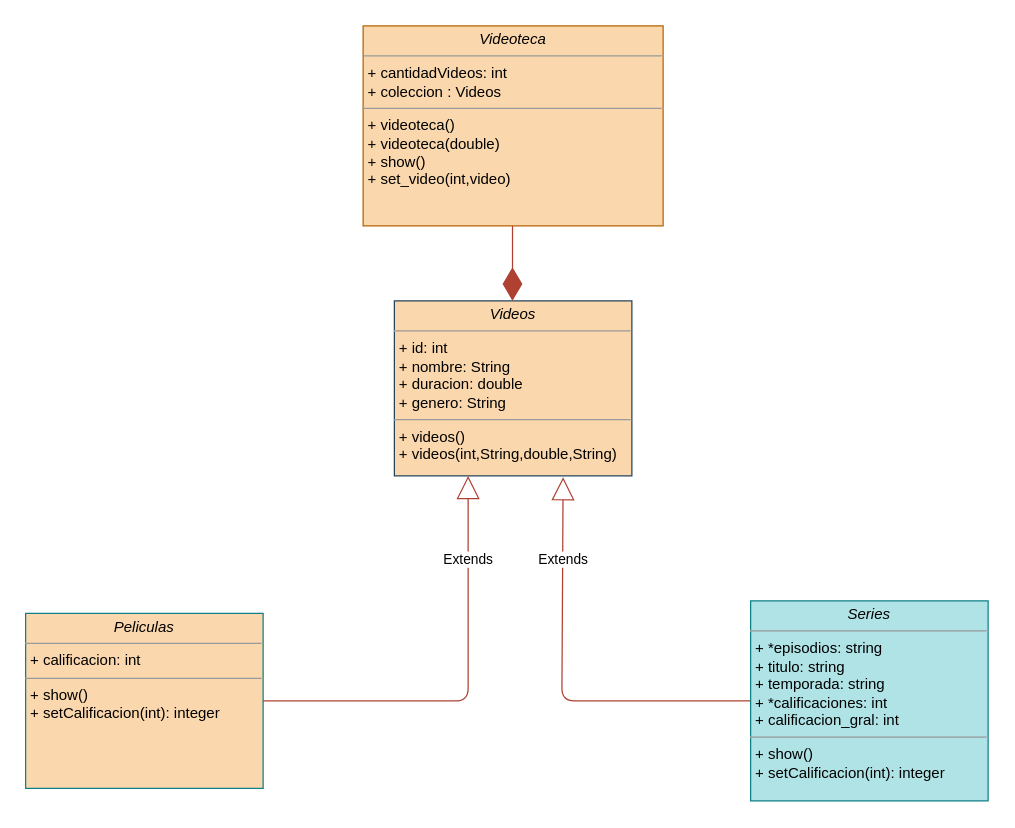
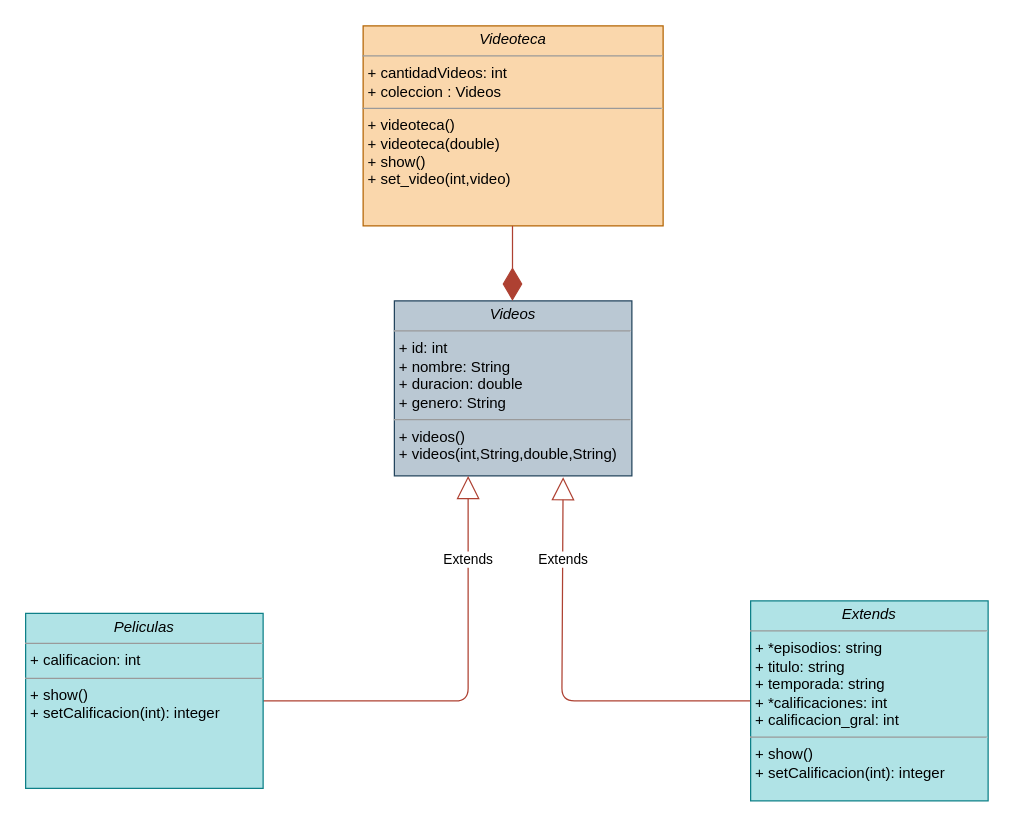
- <mxCell id="3" value="&lt;p style=&quot;margin: 0px ; margin-top: 4px ; text-align: center&quot;&gt;&lt;i&gt;Videos&lt;/i&gt;&lt;/p&gt;&lt;hr size=&quot;1&quot;&gt;&lt;p style=&quot;margin: 0px ; margin-left: 4px&quot;&gt;+ id: int&lt;/p&gt;&lt;p style=&quot;margin: 0px ; margin-left: 4px&quot;&gt;+ nombre: String&lt;/p&gt;&lt;p style=&quot;margin: 0px ; margin-left: 4px&quot;&gt;+ duracion: double&lt;/p&gt;&lt;p style=&quot;margin: 0px ; margin-left: 4px&quot;&gt;+ genero: String&amp;nbsp;&lt;/p&gt;&lt;hr size=&quot;1&quot;&gt;&lt;p style=&quot;margin: 0px ; margin-left: 4px&quot;&gt;+ videos()&lt;br&gt;&lt;/p&gt;&lt;p style=&quot;margin: 0px ; margin-left: 4px&quot;&gt;+ videos(int,String,double,String)&lt;/p&gt;" style="verticalAlign=top;align=left;overflow=fill;fontSize=12;fontFamily=Helvetica;html=1;fillColor=#fad7ac;strokeColor=#23445d;" parent="1" vertex="1"><mxGeometry x="315" y="240" width="190" height="140" as="geometry" /></mxCell>
+ <mxCell id="3" value="&lt;p style=&quot;margin: 0px ; margin-top: 4px ; text-align: center&quot;&gt;&lt;i&gt;Videos&lt;/i&gt;&lt;/p&gt;&lt;hr size=&quot;1&quot;&gt;&lt;p style=&quot;margin: 0px ; margin-left: 4px&quot;&gt;+ id: int&lt;/p&gt;&lt;p style=&quot;margin: 0px ; margin-left: 4px&quot;&gt;+ nombre: String&lt;/p&gt;&lt;p style=&quot;margin: 0px ; margin-left: 4px&quot;&gt;+ duracion: double&lt;/p&gt;&lt;p style=&quot;margin: 0px ; margin-left: 4px&quot;&gt;+ genero: String&amp;nbsp;&lt;/p&gt;&lt;hr size=&quot;1&quot;&gt;&lt;p style=&quot;margin: 0px ; margin-left: 4px&quot;&gt;+ videos()&lt;br&gt;&lt;/p&gt;&lt;p style=&quot;margin: 0px ; margin-left: 4px&quot;&gt;+ videos(int,String,double,String)&lt;/p&gt;" style="verticalAlign=top;align=left;overflow=fill;fontSize=12;fontFamily=Helvetica;html=1;fillColor=#bac8d3;strokeColor=#23445d;" parent="1" vertex="1"><mxGeometry x="315" y="240" width="190" height="140" as="geometry" /></mxCell>
- <mxCell id="8" value="&lt;p style=&quot;margin: 0px ; margin-top: 4px ; text-align: center&quot;&gt;&lt;i&gt;Series&lt;/i&gt;&lt;/p&gt;&lt;hr size=&quot;1&quot;&gt;&lt;p style=&quot;margin: 0px ; margin-left: 4px&quot;&gt;+ *episodios: string&lt;/p&gt;&lt;p style=&quot;margin: 0px ; margin-left: 4px&quot;&gt;+ titulo: string&lt;/p&gt;&lt;p style=&quot;margin: 0px ; margin-left: 4px&quot;&gt;&lt;span&gt;+ temporada: string&lt;/span&gt;&lt;/p&gt;&lt;p style=&quot;margin: 0px ; margin-left: 4px&quot;&gt;&lt;span&gt;+ *calificaciones: int&lt;/span&gt;&lt;/p&gt;&lt;p style=&quot;margin: 0px ; margin-left: 4px&quot;&gt;+ calificacion_gral: int&lt;/p&gt;&lt;hr size=&quot;1&quot;&gt;&lt;p style=&quot;margin: 0px ; margin-left: 4px&quot;&gt;+ show()&lt;/p&gt;&lt;p style=&quot;margin: 0px ; margin-left: 4px&quot;&gt;+ setCalificacion(int): integer&lt;br&gt;&lt;/p&gt;" style="verticalAlign=top;align=left;overflow=fill;fontSize=12;fontFamily=Helvetica;html=1;fillColor=#b0e3e6;strokeColor=#0e8088;" parent="1" vertex="1"><mxGeometry x="600" y="480" width="190" height="160" as="geometry" /></mxCell>
+ <mxCell id="8" value="&lt;p style=&quot;margin: 0px ; margin-top: 4px ; text-align: center&quot;&gt;&lt;i&gt;Extends&lt;/i&gt;&lt;/p&gt;&lt;hr size=&quot;1&quot;&gt;&lt;p style=&quot;margin: 0px ; margin-left: 4px&quot;&gt;+ *episodios: string&lt;/p&gt;&lt;p style=&quot;margin: 0px ; margin-left: 4px&quot;&gt;+ titulo: string&lt;/p&gt;&lt;p style=&quot;margin: 0px ; margin-left: 4px&quot;&gt;&lt;span&gt;+ temporada: string&lt;/span&gt;&lt;/p&gt;&lt;p style=&quot;margin: 0px ; margin-left: 4px&quot;&gt;&lt;span&gt;+ *calificaciones: int&lt;/span&gt;&lt;/p&gt;&lt;p style=&quot;margin: 0px ; margin-left: 4px&quot;&gt;+ calificacion_gral: int&lt;/p&gt;&lt;hr size=&quot;1&quot;&gt;&lt;p style=&quot;margin: 0px ; margin-left: 4px&quot;&gt;+ show()&lt;/p&gt;&lt;p style=&quot;margin: 0px ; margin-left: 4px&quot;&gt;+ setCalificacion(int): integer&lt;br&gt;&lt;/p&gt;" style="verticalAlign=top;align=left;overflow=fill;fontSize=12;fontFamily=Helvetica;html=1;fillColor=#b0e3e6;strokeColor=#0e8088;" parent="1" vertex="1"><mxGeometry x="600" y="480" width="190" height="160" as="geometry" /></mxCell>
- <mxCell id="7" value="&lt;p style=&quot;margin: 0px ; margin-top: 4px ; text-align: center&quot;&gt;&lt;i&gt;Peliculas&lt;/i&gt;&lt;/p&gt;&lt;hr size=&quot;1&quot;&gt;&lt;p style=&quot;margin: 0px ; margin-left: 4px&quot;&gt;+ calificacion: int&lt;br&gt;&lt;/p&gt;&lt;hr size=&quot;1&quot;&gt;&lt;p style=&quot;margin: 0px ; margin-left: 4px&quot;&gt;+ show()&lt;/p&gt;&lt;p style=&quot;margin: 0px ; margin-left: 4px&quot;&gt;+ setCalificacion(int): integer&lt;br&gt;&lt;/p&gt;" style="verticalAlign=top;align=left;overflow=fill;fontSize=12;fontFamily=Helvetica;html=1;fillColor=#fad7ac;strokeColor=#0e8088;" parent="1" vertex="1"><mxGeometry x="20" y="490" width="190" height="140" as="geometry" /></mxCell>
+ <mxCell id="7" value="&lt;p style=&quot;margin: 0px ; margin-top: 4px ; text-align: center&quot;&gt;&lt;i&gt;Peliculas&lt;/i&gt;&lt;/p&gt;&lt;hr size=&quot;1&quot;&gt;&lt;p style=&quot;margin: 0px ; margin-left: 4px&quot;&gt;+ calificacion: int&lt;br&gt;&lt;/p&gt;&lt;hr size=&quot;1&quot;&gt;&lt;p style=&quot;margin: 0px ; margin-left: 4px&quot;&gt;+ show()&lt;/p&gt;&lt;p style=&quot;margin: 0px ; margin-left: 4px&quot;&gt;+ setCalificacion(int): integer&lt;br&gt;&lt;/p&gt;" style="verticalAlign=top;align=left;overflow=fill;fontSize=12;fontFamily=Helvetica;html=1;fillColor=#b0e3e6;strokeColor=#0e8088;" parent="1" vertex="1"><mxGeometry x="20" y="490" width="190" height="140" as="geometry" /></mxCell>
